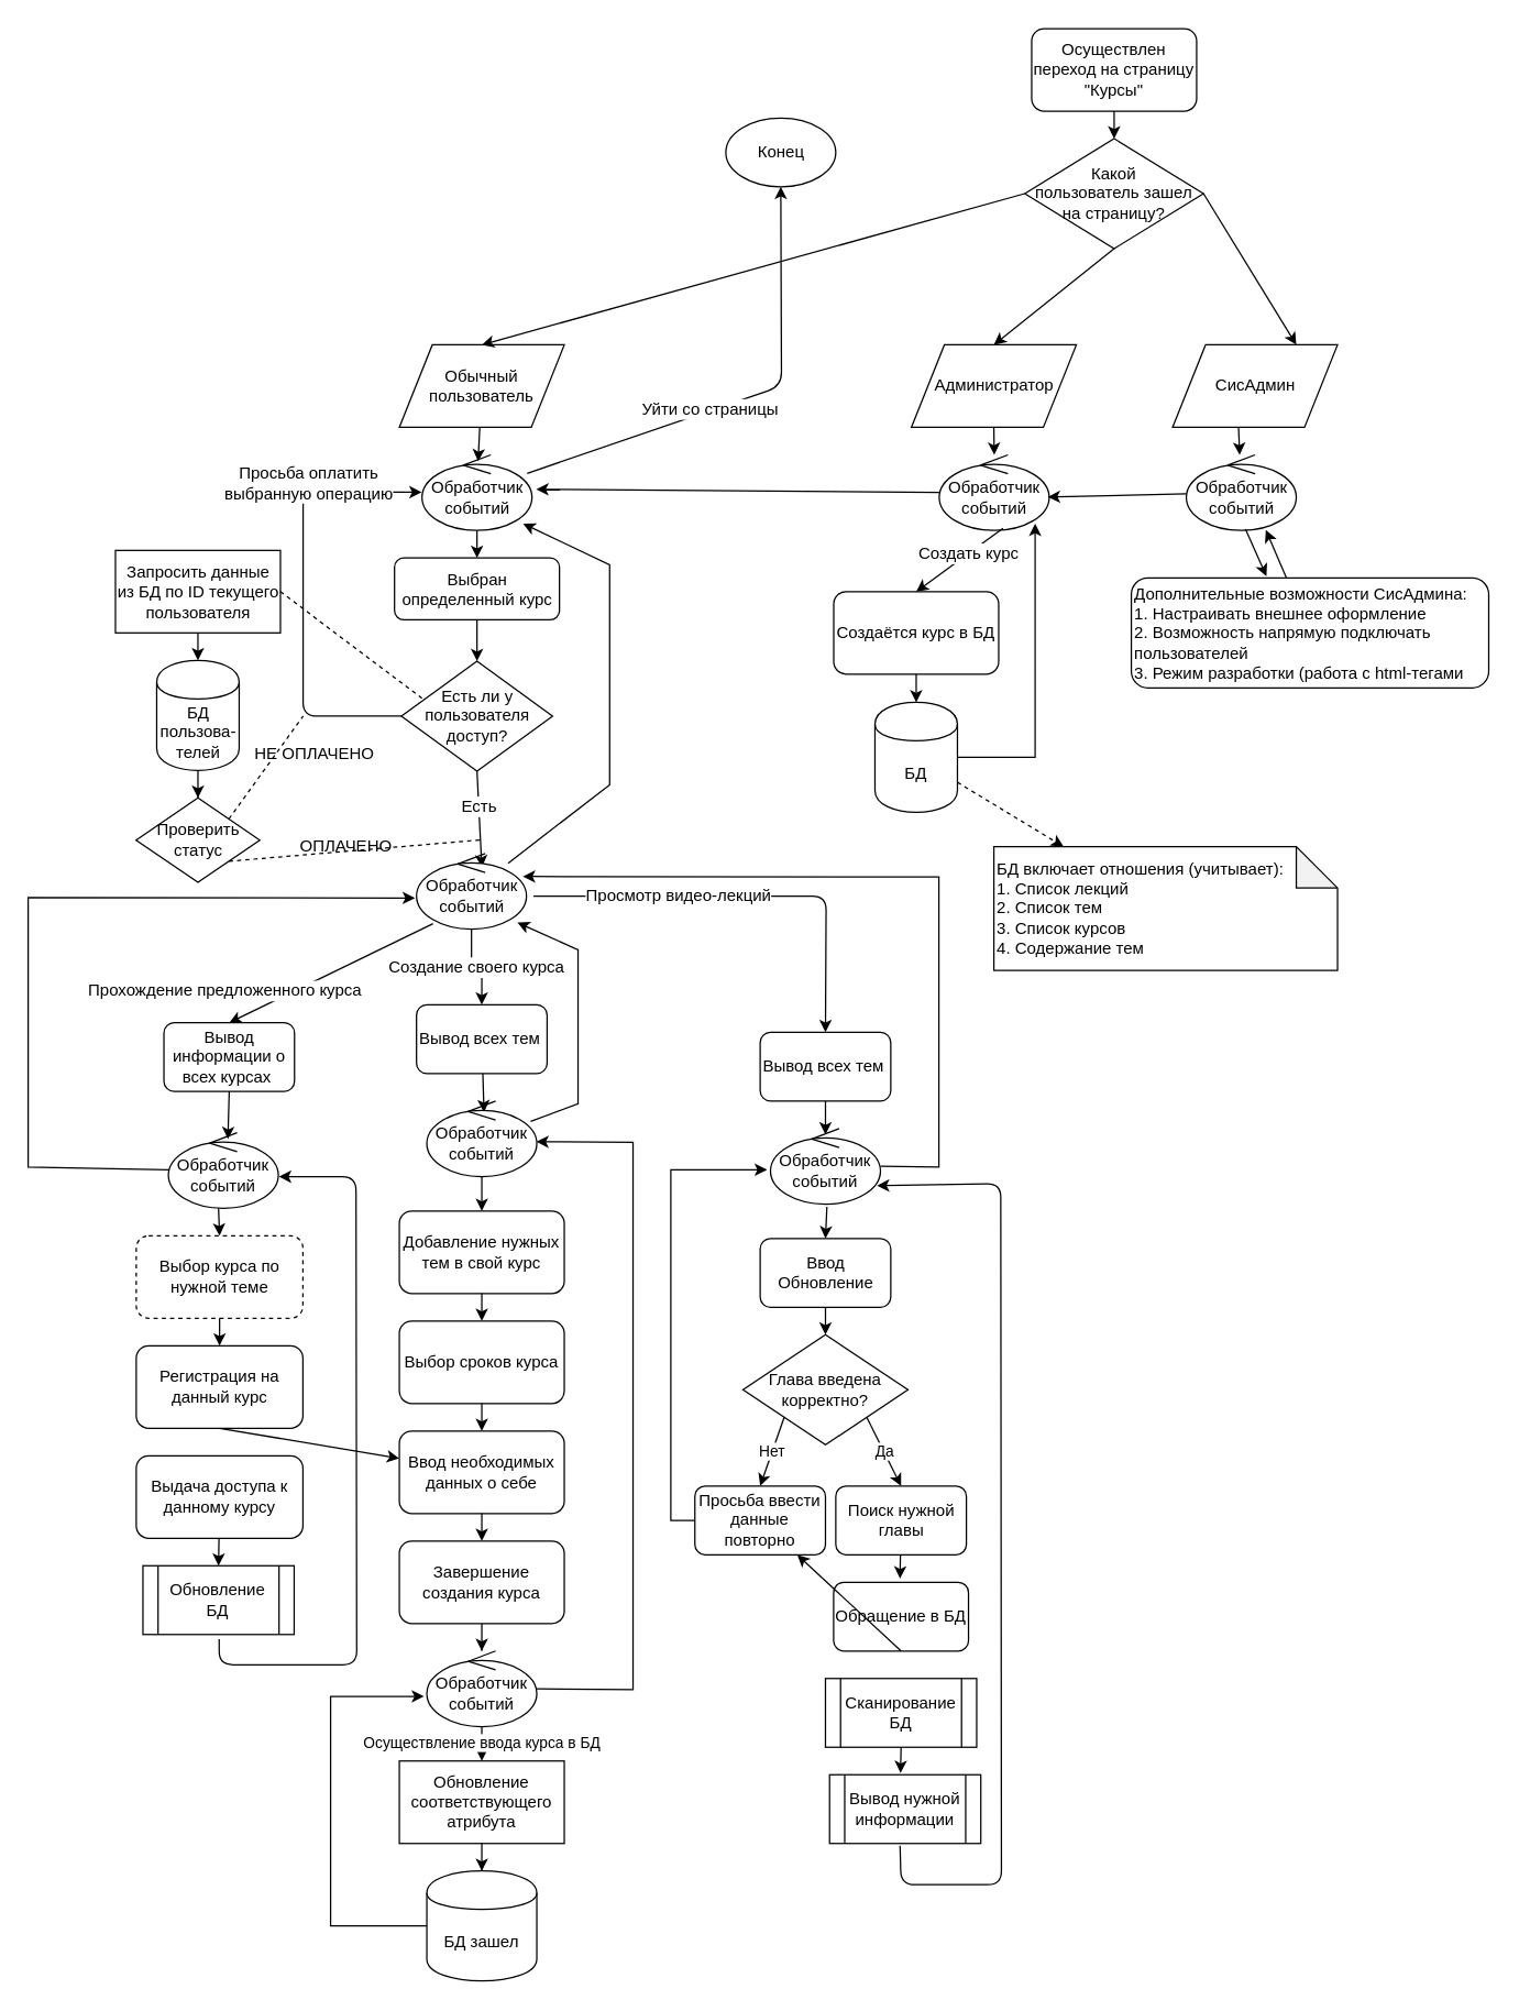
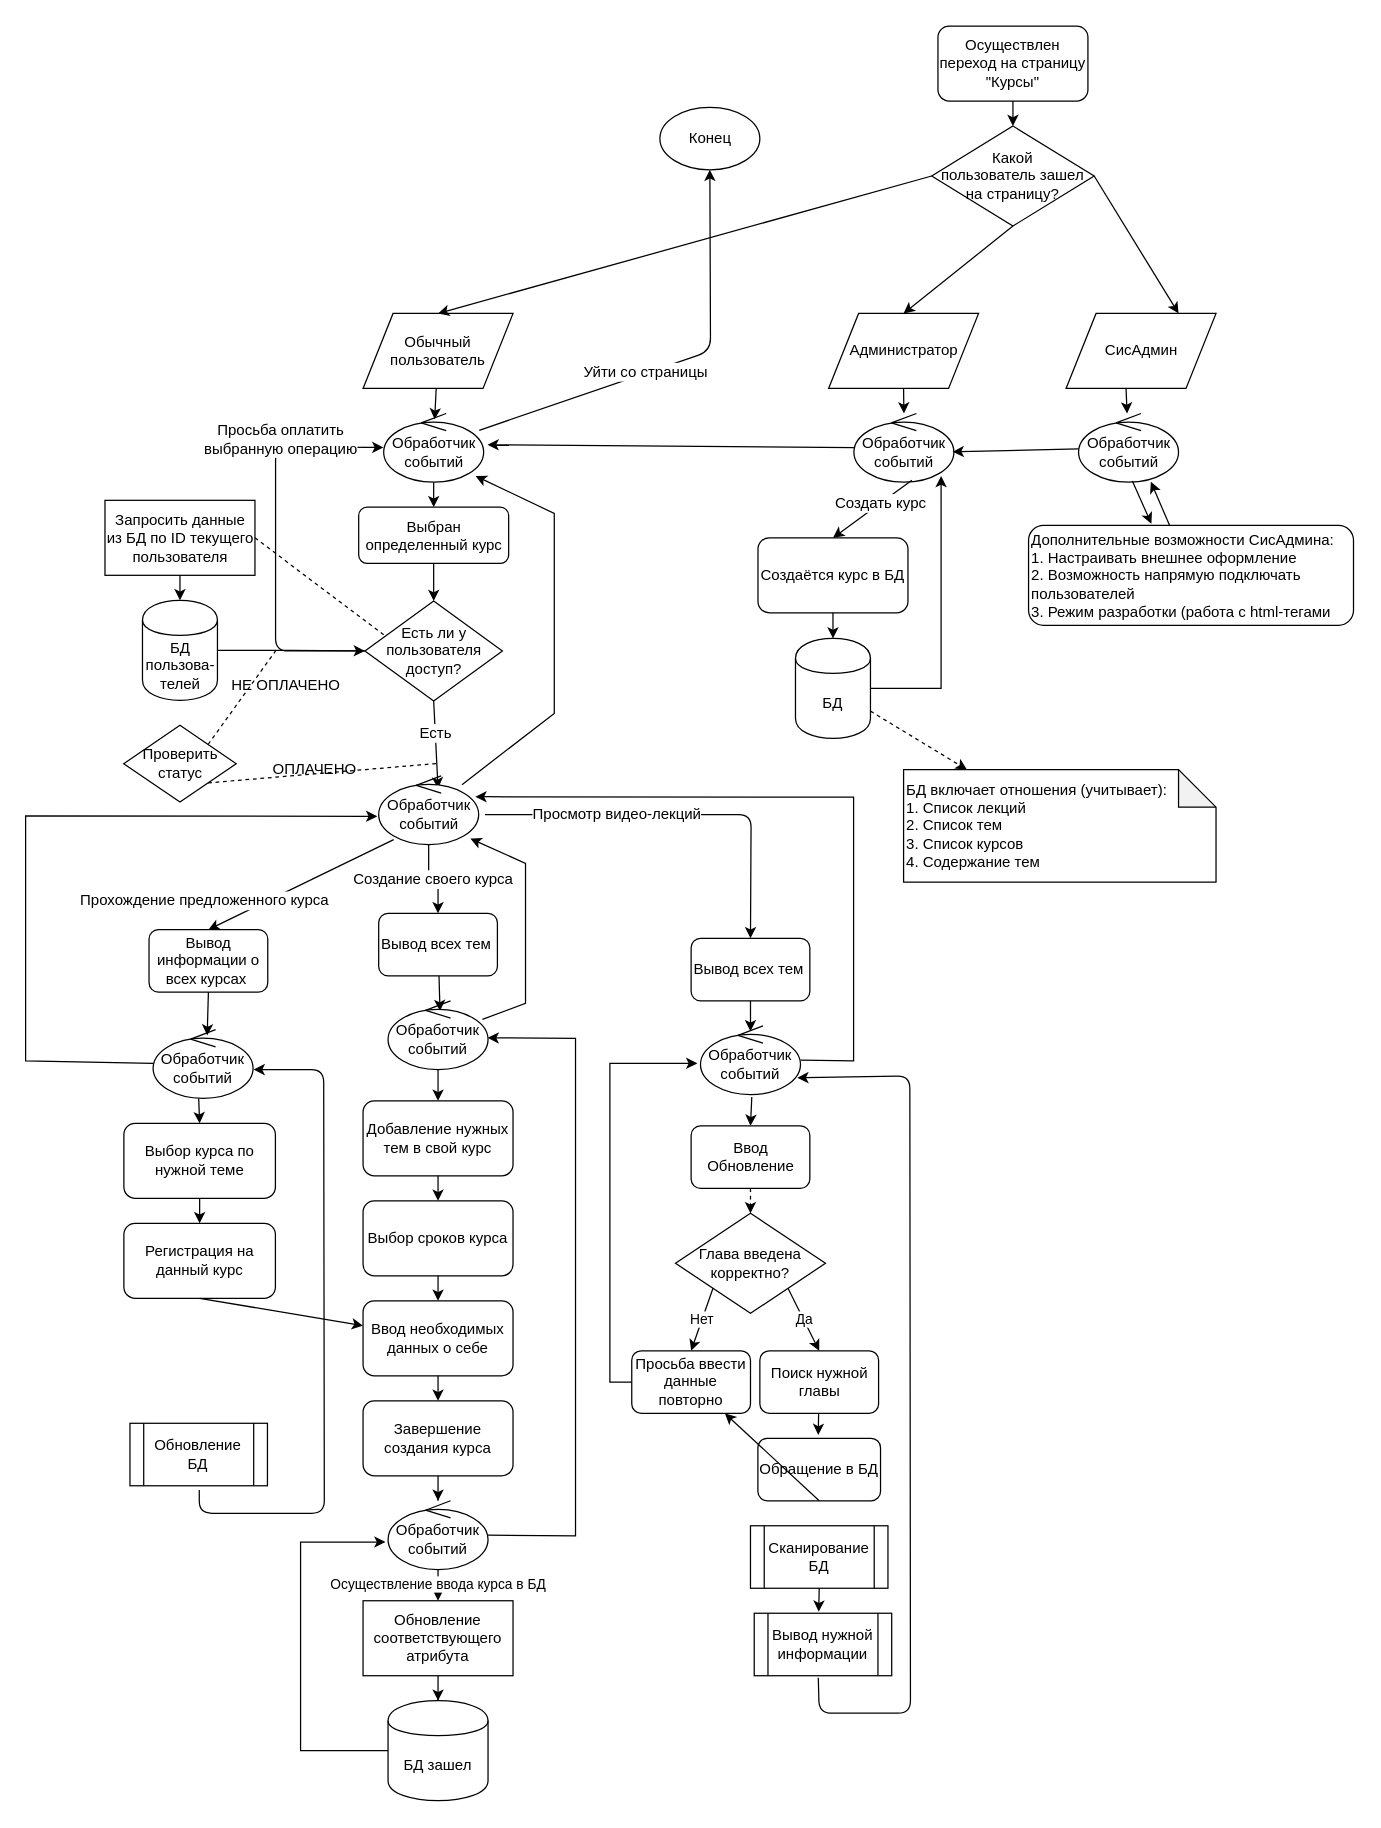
- <mxCell id="25" value="" style="edgeStyle=orthogonalEdgeStyle;rounded=0;orthogonalLoop=1;jettySize=auto;html=1;" parent="1" source="26" target="29" edge="1"><mxGeometry relative="1" as="geometry" /></mxCell>
+ <mxCell id="25" value="" style="edgeStyle=orthogonalEdgeStyle;rounded=0;orthogonalLoop=1;jettySize=auto;html=1;" parent="1" source="26" target="13" edge="1"><mxGeometry relative="1" as="geometry" /></mxCell>
- <mxCell id="41" value="Выбор курса по нужной теме" style="rounded=1;whiteSpace=wrap;html=1;dashed=1;" parent="1" vertex="1"><mxGeometry x="98.62" y="898" width="121.25" height="60" as="geometry" /></mxCell>
+ <mxCell id="41" value="Выбор курса по нужной теме" style="rounded=1;whiteSpace=wrap;html=1;" parent="1" vertex="1"><mxGeometry x="98.62" y="898" width="121.25" height="60" as="geometry" /></mxCell>
- <mxCell id="67" value="" style="endArrow=classic;html=1;exitX=0.5;exitY=1;exitDx=0;exitDy=0;entryX=0.5;entryY=0;entryDx=0;entryDy=0;" parent="1" source="65" target="64" edge="1"><mxGeometry width="50" height="50" relative="1" as="geometry"><mxPoint x="395" y="760" as="sourcePoint" /><mxPoint x="445" y="710" as="targetPoint" /></mxGeometry></mxCell>
+ <mxCell id="67" value="" style="endArrow=classic;html=1;exitX=0.5;exitY=1;exitDx=0;exitDy=0;entryX=0.5;entryY=0;entryDx=0;entryDy=0;dashed=1;" parent="1" source="65" target="64" edge="1"><mxGeometry width="50" height="50" relative="1" as="geometry"><mxPoint x="395" y="760" as="sourcePoint" /><mxPoint x="445" y="710" as="targetPoint" /></mxGeometry></mxCell>
- <mxCell id="46" value="Выдача доступа к данному курсу" style="rounded=1;whiteSpace=wrap;html=1;" parent="1" vertex="1"><mxGeometry x="98.63" y="1058" width="121.25" height="60" as="geometry" /></mxCell>
- <mxCell id="45" value="" style="edgeStyle=none;rounded=0;orthogonalLoop=1;jettySize=auto;html=1;entryX=0.5;entryY=0;entryDx=0;entryDy=0;" parent="1" source="46" target="110" edge="1"><mxGeometry relative="1" as="geometry"><mxPoint x="159.255" y="1198" as="targetPoint" /></mxGeometry></mxCell>
